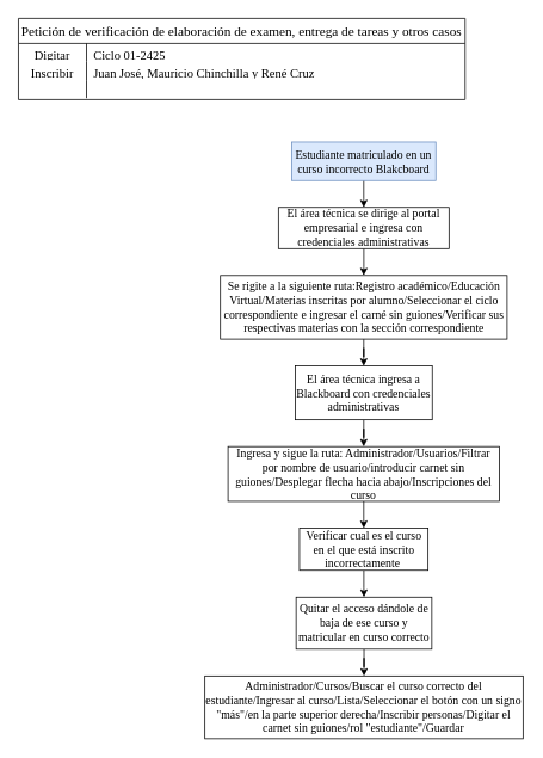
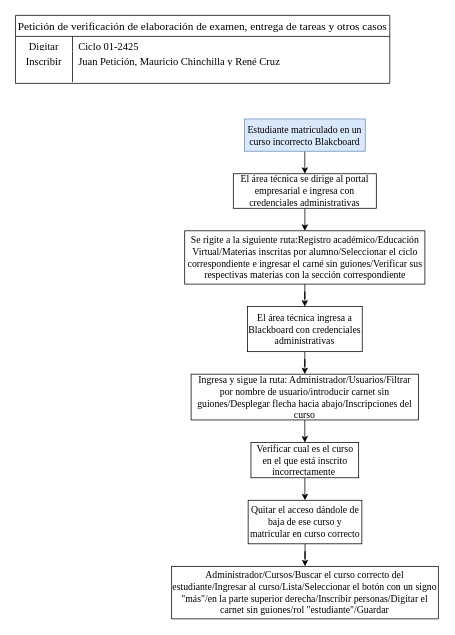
- <mxCell id="8" value="&lt;span style=&quot;font-size: 14px;&quot;&gt;Juan José, Mauricio Chinchilla y René Cruz&lt;/span&gt;" style="shape=partialRectangle;html=1;whiteSpace=wrap;connectable=0;fillColor=none;top=0;left=0;bottom=0;right=0;align=left;spacingLeft=6;overflow=hidden;strokeColor=inherit;fontSize=16;fontFamily=Times New Roman;" vertex="1" parent="6"><mxGeometry x="76" width="423" height="21" as="geometry"><mxRectangle width="423" height="21" as="alternateBounds" /></mxGeometry></mxCell>
+ <mxCell id="8" value="&lt;span style=&quot;font-size: 14px;&quot;&gt;Juan Petición, Mauricio Chinchilla y René Cruz&lt;/span&gt;" style="shape=partialRectangle;html=1;whiteSpace=wrap;connectable=0;fillColor=none;top=0;left=0;bottom=0;right=0;align=left;spacingLeft=6;overflow=hidden;strokeColor=inherit;fontSize=16;fontFamily=Times New Roman;" vertex="1" parent="6"><mxGeometry x="76" width="423" height="21" as="geometry"><mxRectangle width="423" height="21" as="alternateBounds" /></mxGeometry></mxCell>
